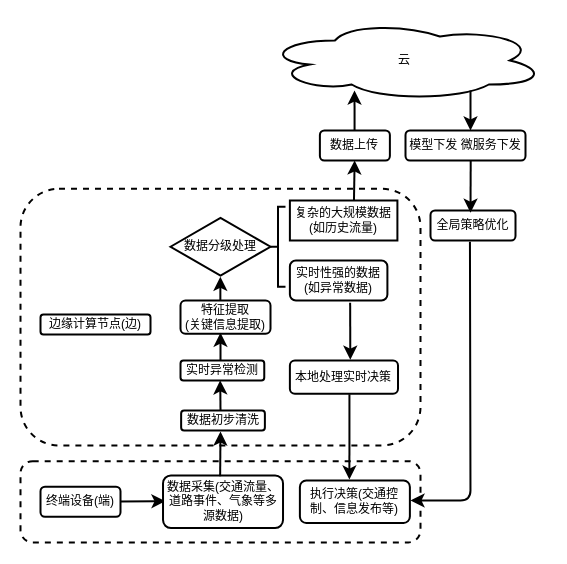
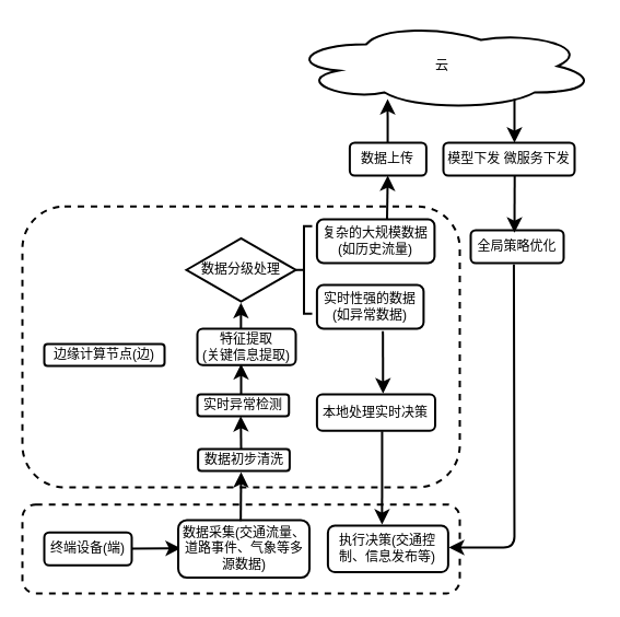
- <mxCell id="19" value="复杂的大规模数据&lt;div&gt;(如历史流量)&lt;/div&gt;" style="whiteSpace=wrap;html=1;strokeWidth=2;rounded=0;" parent="1" vertex="1"><mxGeometry x="289.39" y="200" width="107.51" height="40" as="geometry" /></mxCell>
+ <mxCell id="19" value="复杂的大规模数据&lt;div&gt;(如历史流量)&lt;/div&gt;" style="rounded=1;whiteSpace=wrap;html=1;strokeWidth=2;" parent="1" vertex="1"><mxGeometry x="289.39" y="200" width="107.51" height="40" as="geometry" /></mxCell>
